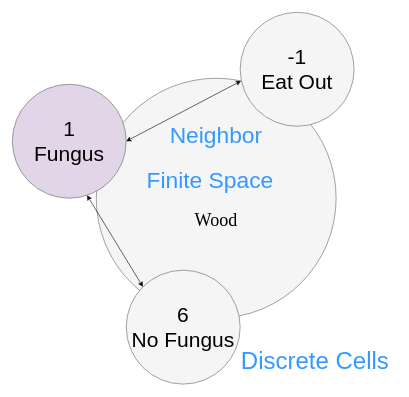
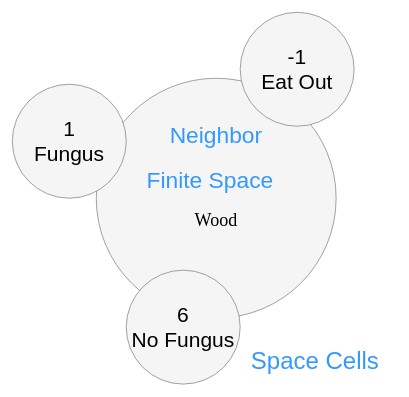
- <mxCell id="6" value="" style="endArrow=classic;startArrow=classic;html=1;entryX=0.007;entryY=0.603;entryDx=0;entryDy=0;exitX=1;exitY=0.5;exitDx=0;exitDy=0;entryPerimeter=0;" edge="1" parent="1" source="5" target="3"><mxGeometry width="50" height="50" relative="1" as="geometry"><mxPoint x="350" y="380" as="sourcePoint" /><mxPoint x="400" y="330" as="targetPoint" /></mxGeometry></mxCell>
- <mxCell id="5" value="&lt;font style=&quot;font-size: 35px&quot; color=&quot;#000000&quot; face=&quot;Helvetica&quot;&gt;1&lt;br&gt;Fungus&lt;/font&gt;" style="ellipse;whiteSpace=wrap;html=1;rounded=0;shadow=0;dashed=0;comic=0;fontFamily=Verdana;fontSize=22;fontColor=#0069D1;fillColor=#e1d5e7;strokeColor=#666666;" parent="1" vertex="1"><mxGeometry x="20" y="140" width="190" height="190" as="geometry" /></mxCell>
+ <mxCell id="5" value="&lt;font style=&quot;font-size: 35px&quot; color=&quot;#000000&quot; face=&quot;Helvetica&quot;&gt;1&lt;br&gt;Fungus&lt;/font&gt;" style="ellipse;whiteSpace=wrap;html=1;rounded=0;shadow=0;dashed=0;comic=0;fontFamily=Verdana;fontSize=22;fontColor=#0069D1;fillColor=#f5f5f5;strokeColor=#666666;" parent="1" vertex="1"><mxGeometry x="20" y="140" width="190" height="190" as="geometry" /></mxCell>
- <mxCell id="7" value="" style="endArrow=classic;startArrow=classic;html=1;entryX=0.656;entryY=0.974;entryDx=0;entryDy=0;exitX=0;exitY=0;exitDx=0;exitDy=0;entryPerimeter=0;" edge="1" parent="1" source="4" target="5"><mxGeometry width="50" height="50" relative="1" as="geometry"><mxPoint x="350" y="380" as="sourcePoint" /><mxPoint x="400" y="330" as="targetPoint" /></mxGeometry></mxCell>
- <mxCell id="10" value="&lt;font style=&quot;font-size: 40px&quot; color=&quot;#3399ff&quot;&gt;Discrete Cells&lt;/font&gt;" style="text;html=1;strokeColor=none;fillColor=none;align=center;verticalAlign=middle;whiteSpace=wrap;rounded=0;" vertex="1" parent="1"><mxGeometry x="390" y="570" width="270" height="60" as="geometry" /></mxCell>
+ <mxCell id="10" value="&lt;font style=&quot;font-size: 40px&quot; color=&quot;#3399ff&quot;&gt;Space Cells&lt;/font&gt;" style="text;html=1;strokeColor=none;fillColor=none;align=center;verticalAlign=middle;whiteSpace=wrap;rounded=0;" vertex="1" parent="1"><mxGeometry x="390" y="570" width="270" height="60" as="geometry" /></mxCell>
